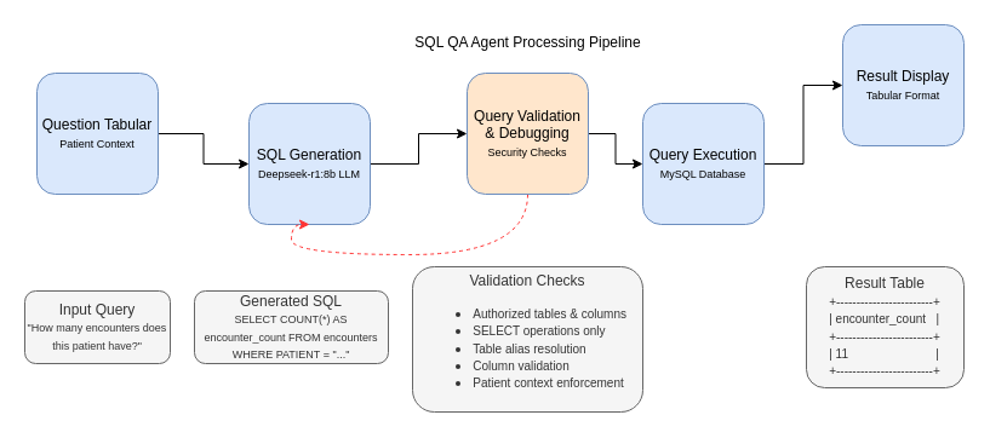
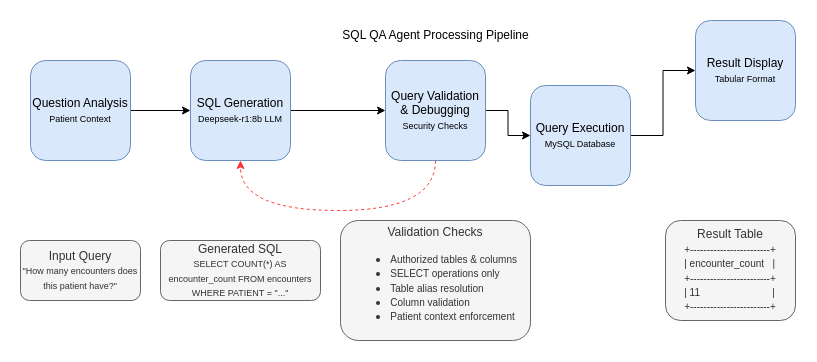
- <mxCell id="4" value="Question Tabular&lt;br&gt;&lt;font style=&quot;font-size: 9px;&quot;&gt;Patient Context&lt;/font&gt;" style="rounded=1;whiteSpace=wrap;html=1;fillColor=#dae8fc;strokeColor=#6c8ebf;" vertex="1" parent="1"><mxGeometry x="30" y="60" width="100" height="100" as="geometry" /></mxCell>
+ <mxCell id="4" value="Question Analysis&lt;br&gt;&lt;font style=&quot;font-size: 9px;&quot;&gt;Patient Context&lt;/font&gt;" style="rounded=1;whiteSpace=wrap;html=1;fillColor=#dae8fc;strokeColor=#6c8ebf;" vertex="1" parent="1"><mxGeometry x="30" y="60" width="100" height="100" as="geometry" /></mxCell>
- <mxCell id="9" value="Query Validation&lt;br&gt;&amp;amp; Debugging&lt;br&gt;&lt;font style=&quot;font-size: 9px;&quot;&gt;Security Checks&lt;/font&gt;" style="rounded=1;whiteSpace=wrap;html=1;fillColor=#ffe6cc;strokeColor=#6c8ebf;" vertex="1" parent="1"><mxGeometry x="385" y="60" width="100" height="100" as="geometry" /></mxCell>
+ <mxCell id="9" value="Query Validation&lt;br&gt;&amp;amp; Debugging&lt;br&gt;&lt;font style=&quot;font-size: 9px;&quot;&gt;Security Checks&lt;/font&gt;" style="rounded=1;whiteSpace=wrap;html=1;fillColor=#dae8fc;strokeColor=#6c8ebf;" vertex="1" parent="1"><mxGeometry x="385" y="60" width="100" height="100" as="geometry" /></mxCell>
- <mxCell id="6" value="SQL Generation&lt;br&gt;&lt;font style=&quot;font-size: 9px;&quot;&gt;Deepseek-r1:8b LLM&lt;/font&gt;" style="rounded=1;whiteSpace=wrap;html=1;fillColor=#dae8fc;strokeColor=#6c8ebf;" vertex="1" parent="1"><mxGeometry x="205" y="85" width="100" height="100" as="geometry" /></mxCell>
+ <mxCell id="6" value="SQL Generation&lt;br&gt;&lt;font style=&quot;font-size: 9px;&quot;&gt;Deepseek-r1:8b LLM&lt;/font&gt;" style="rounded=1;whiteSpace=wrap;html=1;fillColor=#dae8fc;strokeColor=#6c8ebf;" vertex="1" parent="1"><mxGeometry x="190" y="60" width="100" height="100" as="geometry" /></mxCell>
